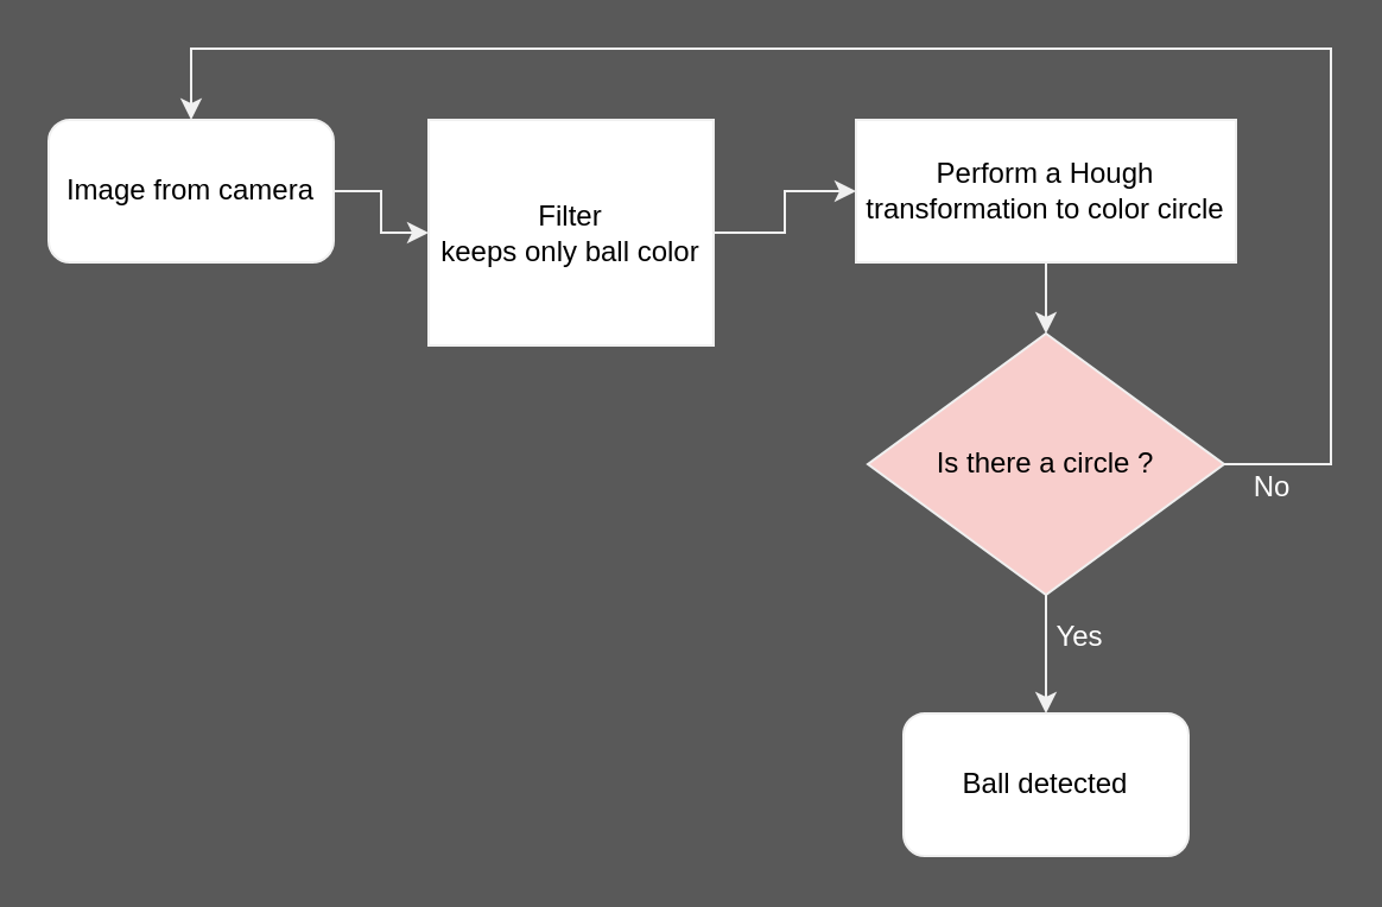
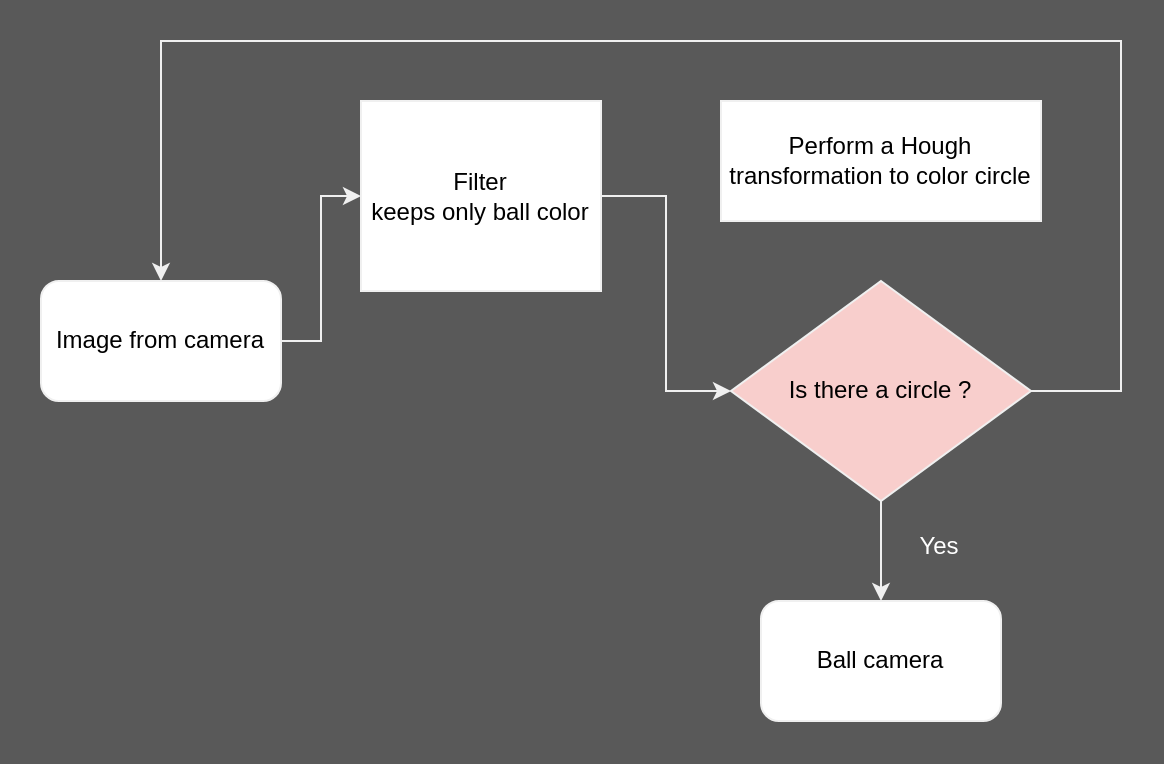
- <mxCell id="3" value="Image from camera" style="rounded=1;whiteSpace=wrap;html=1;strokeColor=#F0F0F0;" parent="1" vertex="1"><mxGeometry x="20" y="50" width="120" height="60" as="geometry" /></mxCell>
+ <mxCell id="3" value="Image from camera" style="rounded=1;whiteSpace=wrap;html=1;strokeColor=#F0F0F0;" parent="1" vertex="1"><mxGeometry x="20" y="140" width="120" height="60" as="geometry" /></mxCell>
- <mxCell id="4" style="edgeStyle=orthogonalEdgeStyle;rounded=0;orthogonalLoop=1;jettySize=auto;html=1;entryX=0;entryY=0.5;entryDx=0;entryDy=0;fontColor=#FFFFFF;strokeColor=#F0F0F0;" parent="1" source="5" edge="1" target="9"><mxGeometry relative="1" as="geometry"><mxPoint x="340" y="90" as="targetPoint" /></mxGeometry></mxCell>
+ <mxCell id="4" style="edgeStyle=orthogonalEdgeStyle;rounded=0;orthogonalLoop=1;jettySize=auto;html=1;fontColor=#FFFFFF;strokeColor=#F0F0F0;" parent="1" source="5" edge="1" target="7"><mxGeometry relative="1" as="geometry"><mxPoint x="340" y="90" as="targetPoint" /></mxGeometry></mxCell>
- <mxCell id="8" style="edgeStyle=orthogonalEdgeStyle;rounded=0;orthogonalLoop=1;jettySize=auto;html=1;exitX=0.5;exitY=1;exitDx=0;exitDy=0;entryX=0.5;entryY=0;entryDx=0;entryDy=0;fontColor=#FFFFFF;strokeColor=#F0F0F0;" parent="1" source="9" target="7" edge="1"><mxGeometry relative="1" as="geometry" /></mxCell>
- <mxCell id="13" value="No" style="text;html=1;align=center;verticalAlign=middle;resizable=0;points=[];autosize=1;strokeColor=none;fillColor=none;fontColor=#FFFFFF;" vertex="1" parent="1"><mxGeometry x="515" y="190" width="40" height="30" as="geometry" /></mxCell>
- <mxCell id="11" value="Yes" style="text;html=1;align=center;verticalAlign=middle;resizable=0;points=[];autosize=1;strokeColor=none;fillColor=none;fontColor=#FFFFFF;" parent="1" vertex="1"><mxGeometry x="434" y="253" width="40" height="30" as="geometry" /></mxCell>
+ <mxCell id="11" value="Yes" style="text;html=1;align=center;verticalAlign=middle;resizable=0;points=[];autosize=1;strokeColor=none;fillColor=none;fontColor=#FFFFFF;" parent="1" vertex="1"><mxGeometry x="449" y="258" width="40" height="30" as="geometry" /></mxCell>
- <mxCell id="10" value="Ball detected" style="rounded=1;whiteSpace=wrap;html=1;strokeColor=#F0F0F0;" parent="1" vertex="1"><mxGeometry x="380" y="300" width="120" height="60" as="geometry" /></mxCell>
+ <mxCell id="10" value="Ball camera" style="rounded=1;whiteSpace=wrap;html=1;strokeColor=#F0F0F0;" parent="1" vertex="1"><mxGeometry x="380" y="300" width="120" height="60" as="geometry" /></mxCell>
